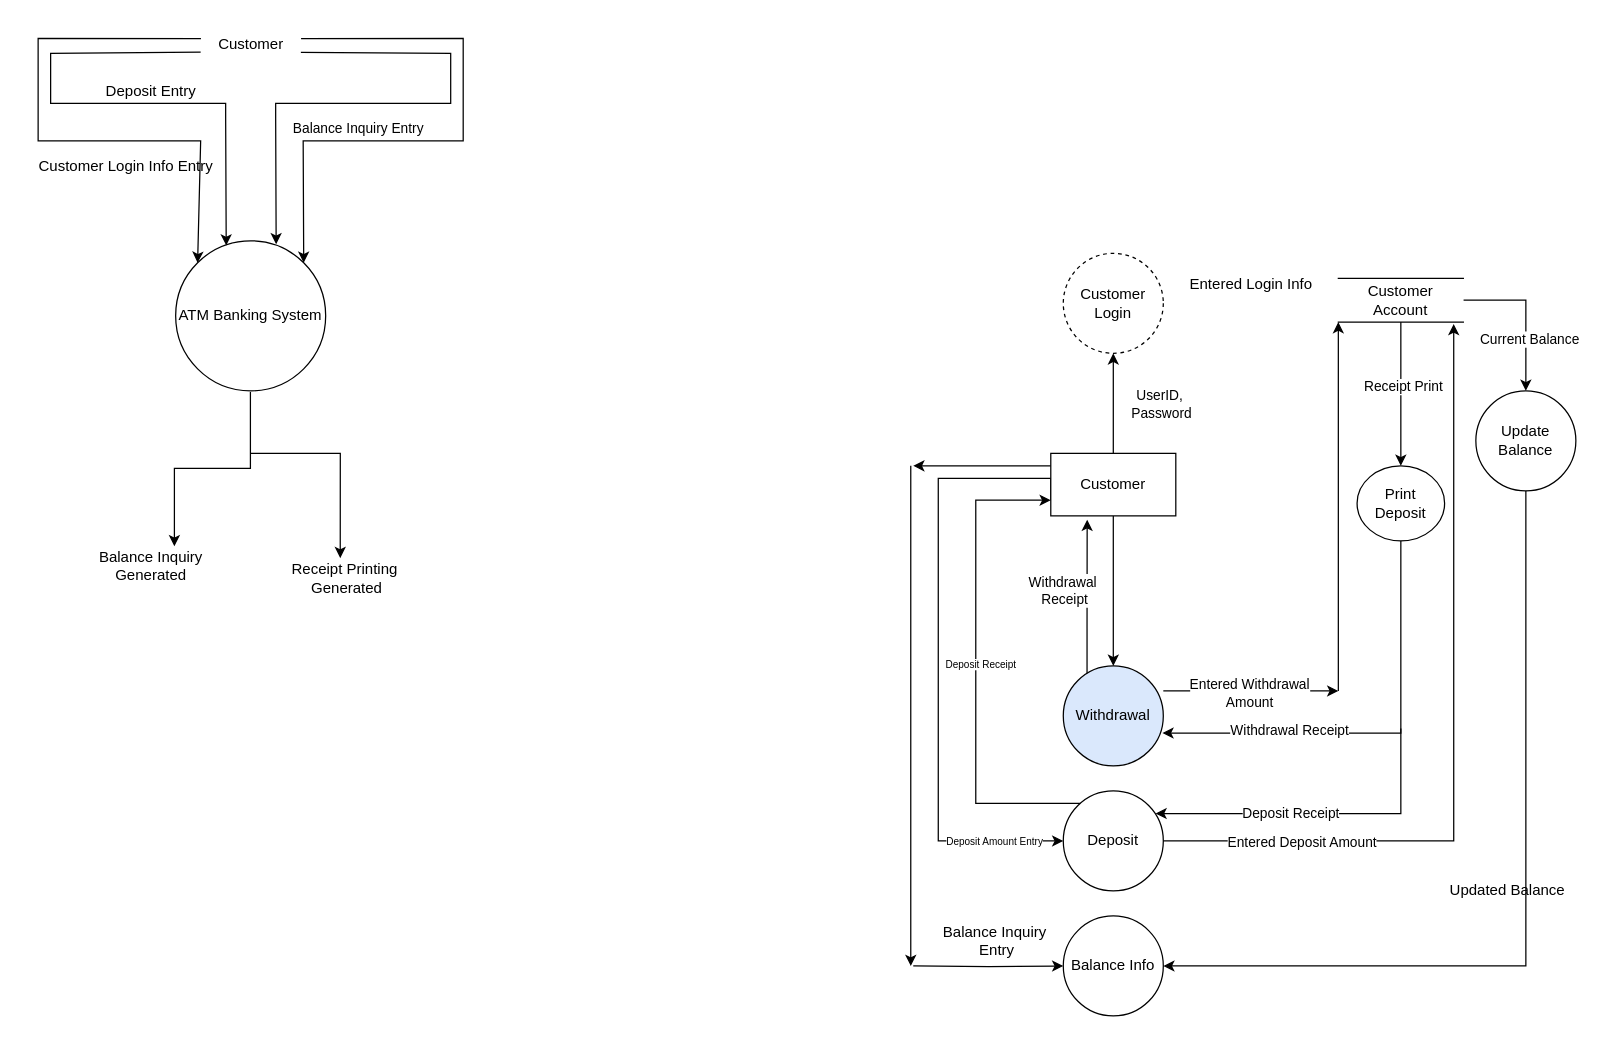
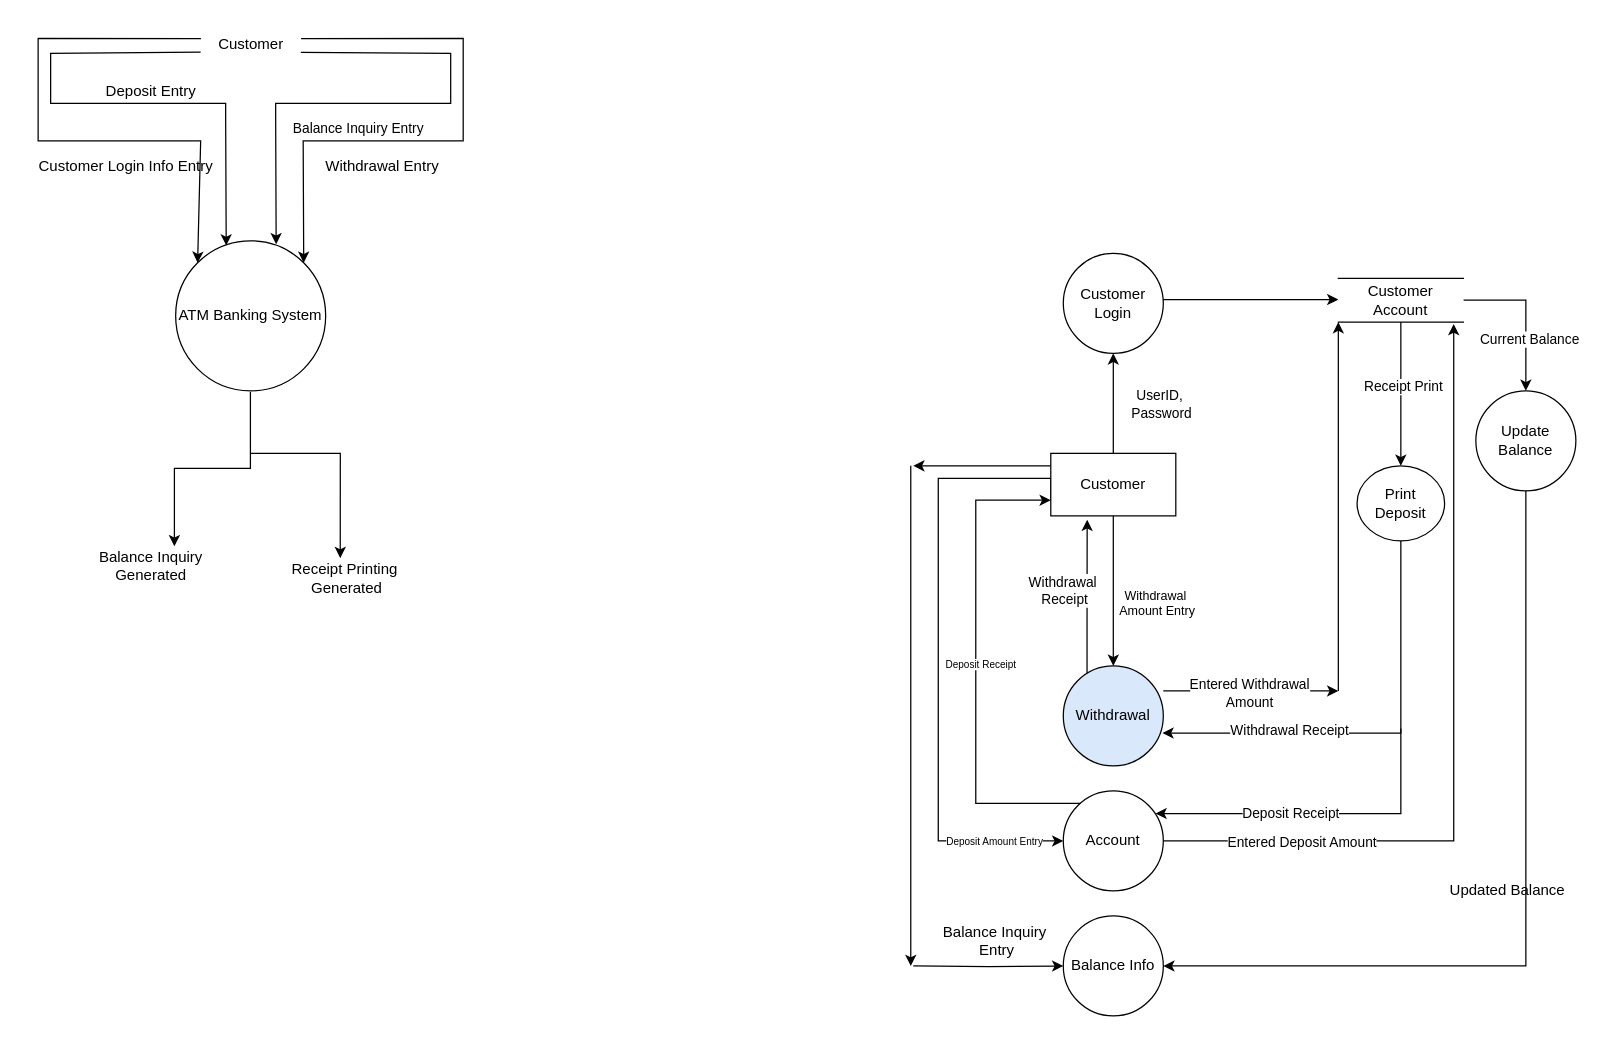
+ <mxCell id="7" value="Withdrawal Entry" style="text;html=1;align=center;verticalAlign=middle;resizable=0;points=[];autosize=1;strokeColor=none;fillColor=none;" vertex="1" parent="1"><mxGeometry x="250" y="118" width="110" height="30" as="geometry" /></mxCell>
- <mxCell id="37" value="Entered Login Info" style="text;html=1;align=center;verticalAlign=middle;resizable=0;points=[];autosize=1;strokeColor=none;fillColor=none;" vertex="1" parent="1"><mxGeometry x="940" y="212" width="120" height="30" as="geometry" /></mxCell>
+ <mxCell id="23" style="edgeStyle=orthogonalEdgeStyle;rounded=0;orthogonalLoop=1;jettySize=auto;html=1;endArrow=classic;endFill=1;startArrow=none;startFill=0;" edge="1" parent="1" source="24" target="36"><mxGeometry relative="1" as="geometry"><Array as="points"><mxPoint x="970" y="239" /><mxPoint x="970" y="239" /></Array></mxGeometry></mxCell>
- <mxCell id="24" value="Customer Login" style="ellipse;whiteSpace=wrap;html=1;dashed=1;" vertex="1" parent="1"><mxGeometry x="850" y="202" width="80" height="80" as="geometry" /></mxCell>
+ <mxCell id="24" value="Customer Login" style="ellipse;whiteSpace=wrap;html=1;dashed=0;" vertex="1" parent="1"><mxGeometry x="850" y="202" width="80" height="80" as="geometry" /></mxCell>
+ <mxCell id="38" value="Withdrawal&amp;nbsp;&lt;div&gt;Amount Entry&lt;/div&gt;" style="text;html=1;align=center;verticalAlign=middle;resizable=0;points=[];autosize=1;strokeColor=none;fillColor=none;fontSize=10;" vertex="1" parent="1"><mxGeometry x="885" y="462" width="80" height="40" as="geometry" /></mxCell>
- <mxCell id="29" value="Deposit" style="ellipse;whiteSpace=wrap;html=1;dashed=0;" vertex="1" parent="1"><mxGeometry x="850" y="632" width="80" height="80" as="geometry" /></mxCell>
+ <mxCell id="29" value="Account" style="ellipse;whiteSpace=wrap;html=1;dashed=0;" vertex="1" parent="1"><mxGeometry x="850" y="632" width="80" height="80" as="geometry" /></mxCell>
